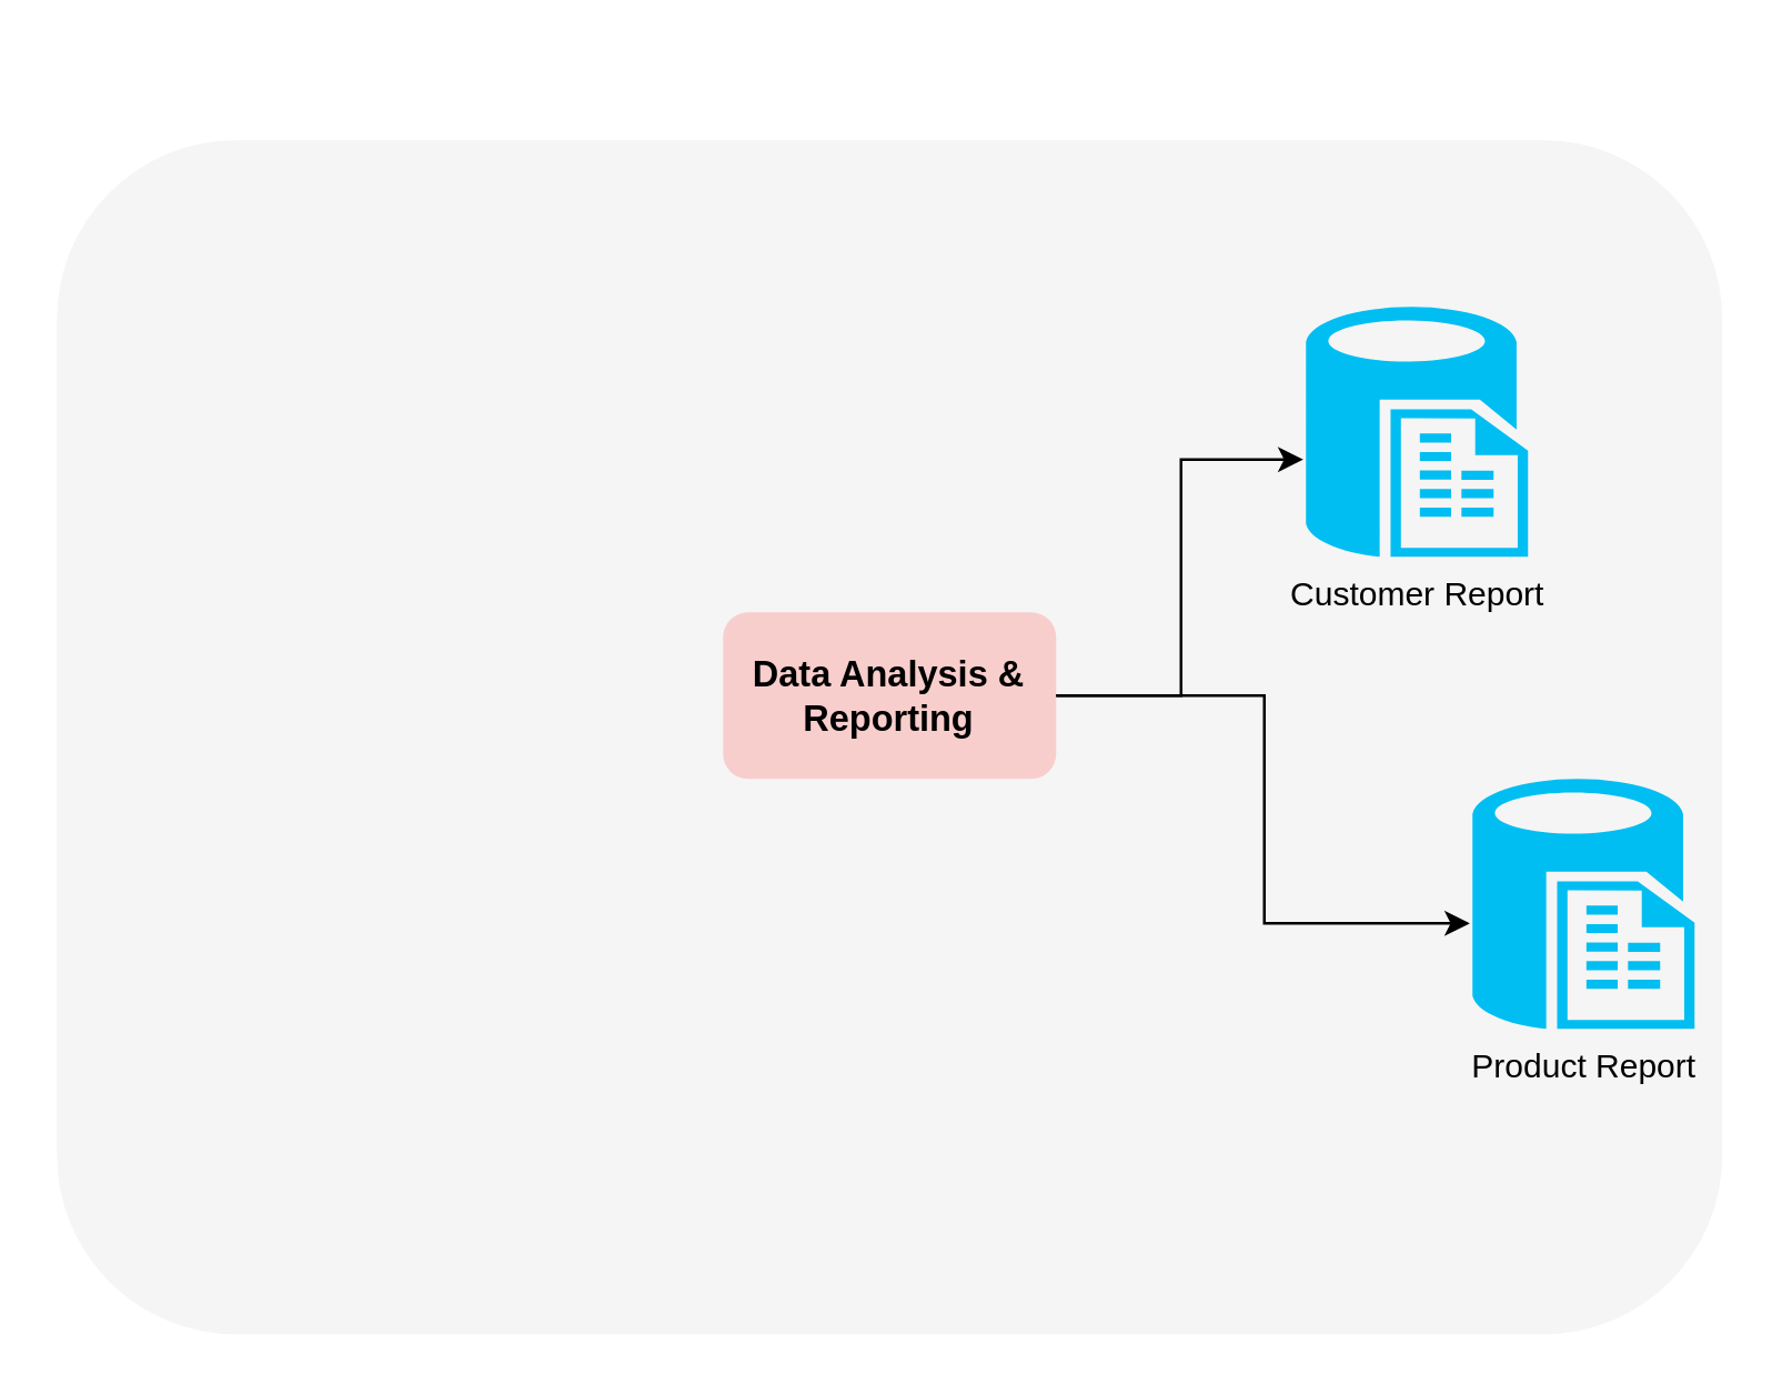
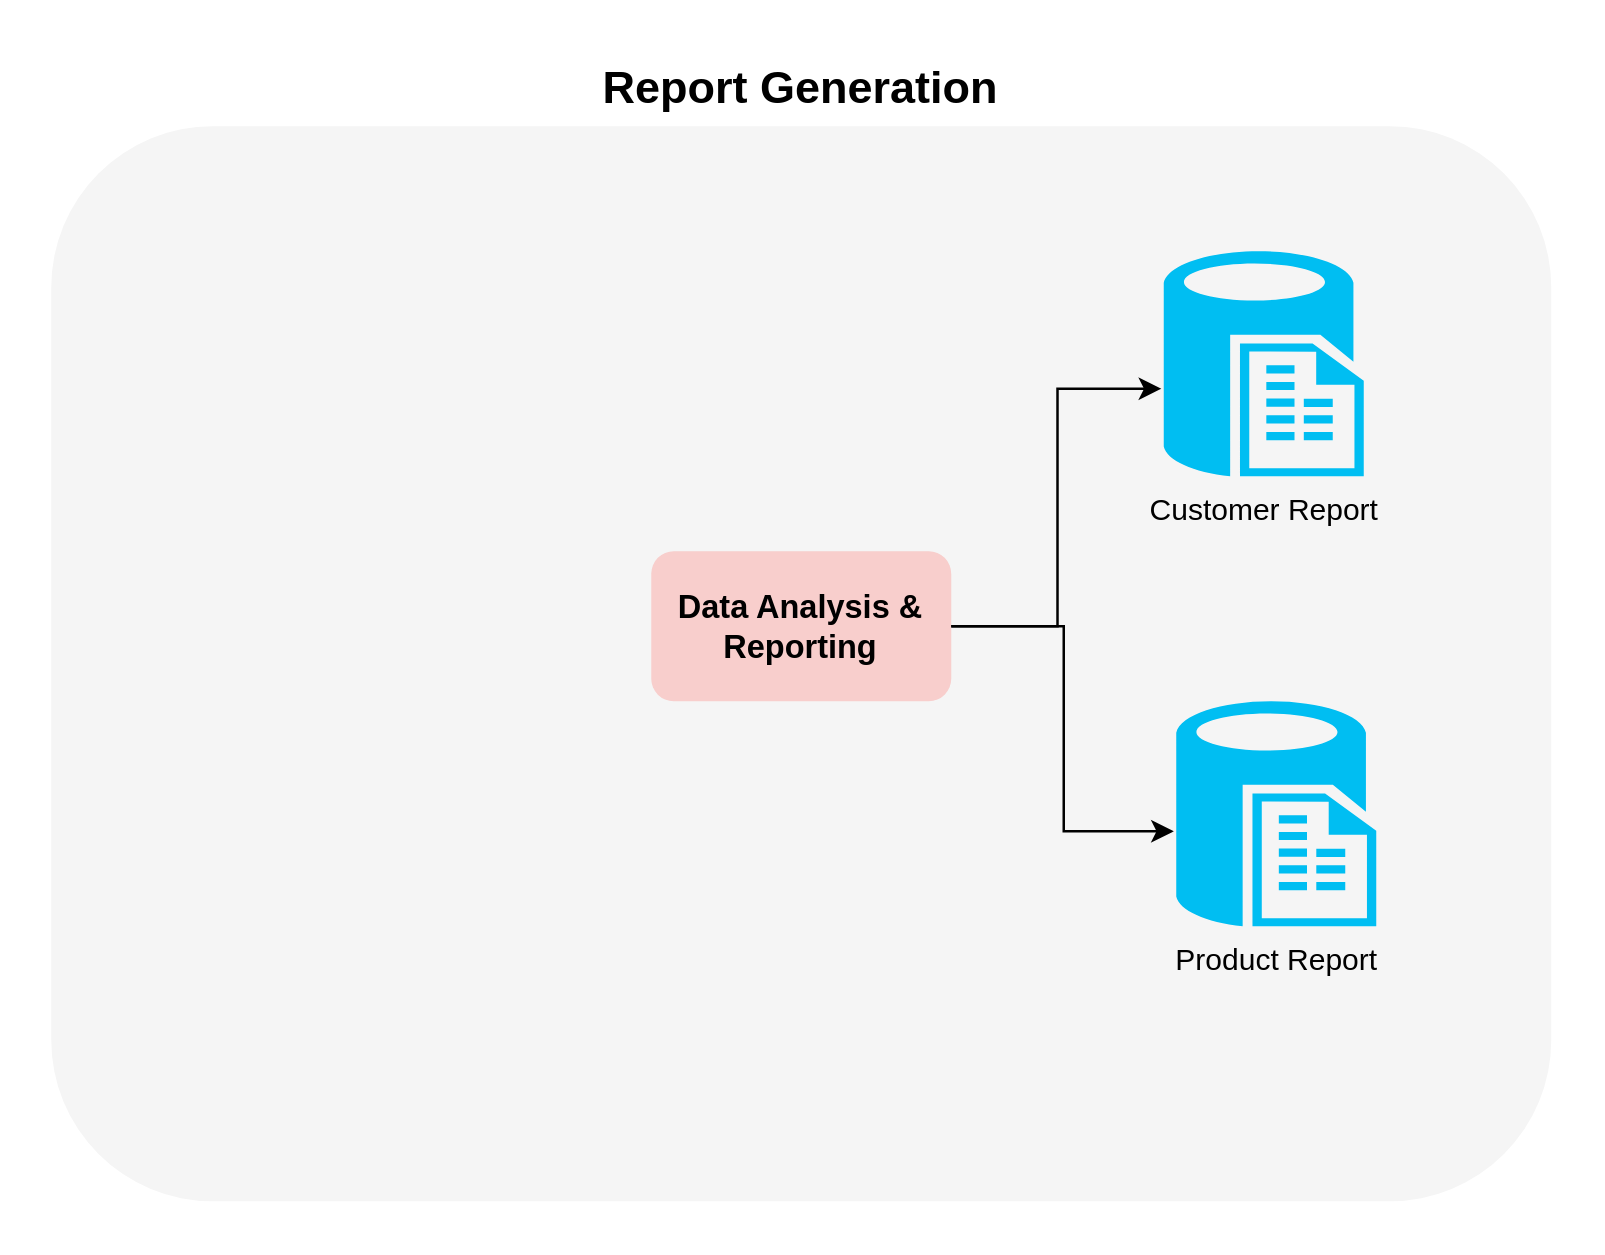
+ <mxCell id="8" value="&lt;font style=&quot;font-size: 18px;&quot;&gt;&lt;b style=&quot;&quot;&gt;Report Generation&lt;/b&gt;&lt;/font&gt;" style="text;html=1;align=center;verticalAlign=middle;whiteSpace=wrap;rounded=0;" vertex="1" parent="1"><mxGeometry x="200" y="20" width="240" height="30" as="geometry" /></mxCell>
- <mxCell id="5" value="Customer Report&lt;div&gt;&lt;br&gt;&lt;/div&gt;" style="verticalLabelPosition=bottom;html=1;verticalAlign=top;align=center;strokeColor=none;fillColor=#00BEF2;shape=mxgraph.azure.sql_reporting;" vertex="1" parent="1"><mxGeometry x="470" y="110" width="80" height="90" as="geometry" /></mxCell>
+ <mxCell id="5" value="Customer Report&lt;div&gt;&lt;br&gt;&lt;/div&gt;" style="verticalLabelPosition=bottom;html=1;verticalAlign=top;align=center;strokeColor=none;fillColor=#00BEF2;shape=mxgraph.azure.sql_reporting;" vertex="1" parent="1"><mxGeometry x="465" y="100" width="80" height="90" as="geometry" /></mxCell>
- <mxCell id="4" value="Product Report&lt;div&gt;&lt;br&gt;&lt;/div&gt;" style="verticalLabelPosition=bottom;html=1;verticalAlign=top;align=center;strokeColor=none;fillColor=#00BEF2;shape=mxgraph.azure.sql_reporting;" vertex="1" parent="1"><mxGeometry x="530" y="280" width="80" height="90" as="geometry" /></mxCell>
+ <mxCell id="4" value="Product Report&lt;div&gt;&lt;br&gt;&lt;/div&gt;" style="verticalLabelPosition=bottom;html=1;verticalAlign=top;align=center;strokeColor=none;fillColor=#00BEF2;shape=mxgraph.azure.sql_reporting;" vertex="1" parent="1"><mxGeometry x="470" y="280" width="80" height="90" as="geometry" /></mxCell>
